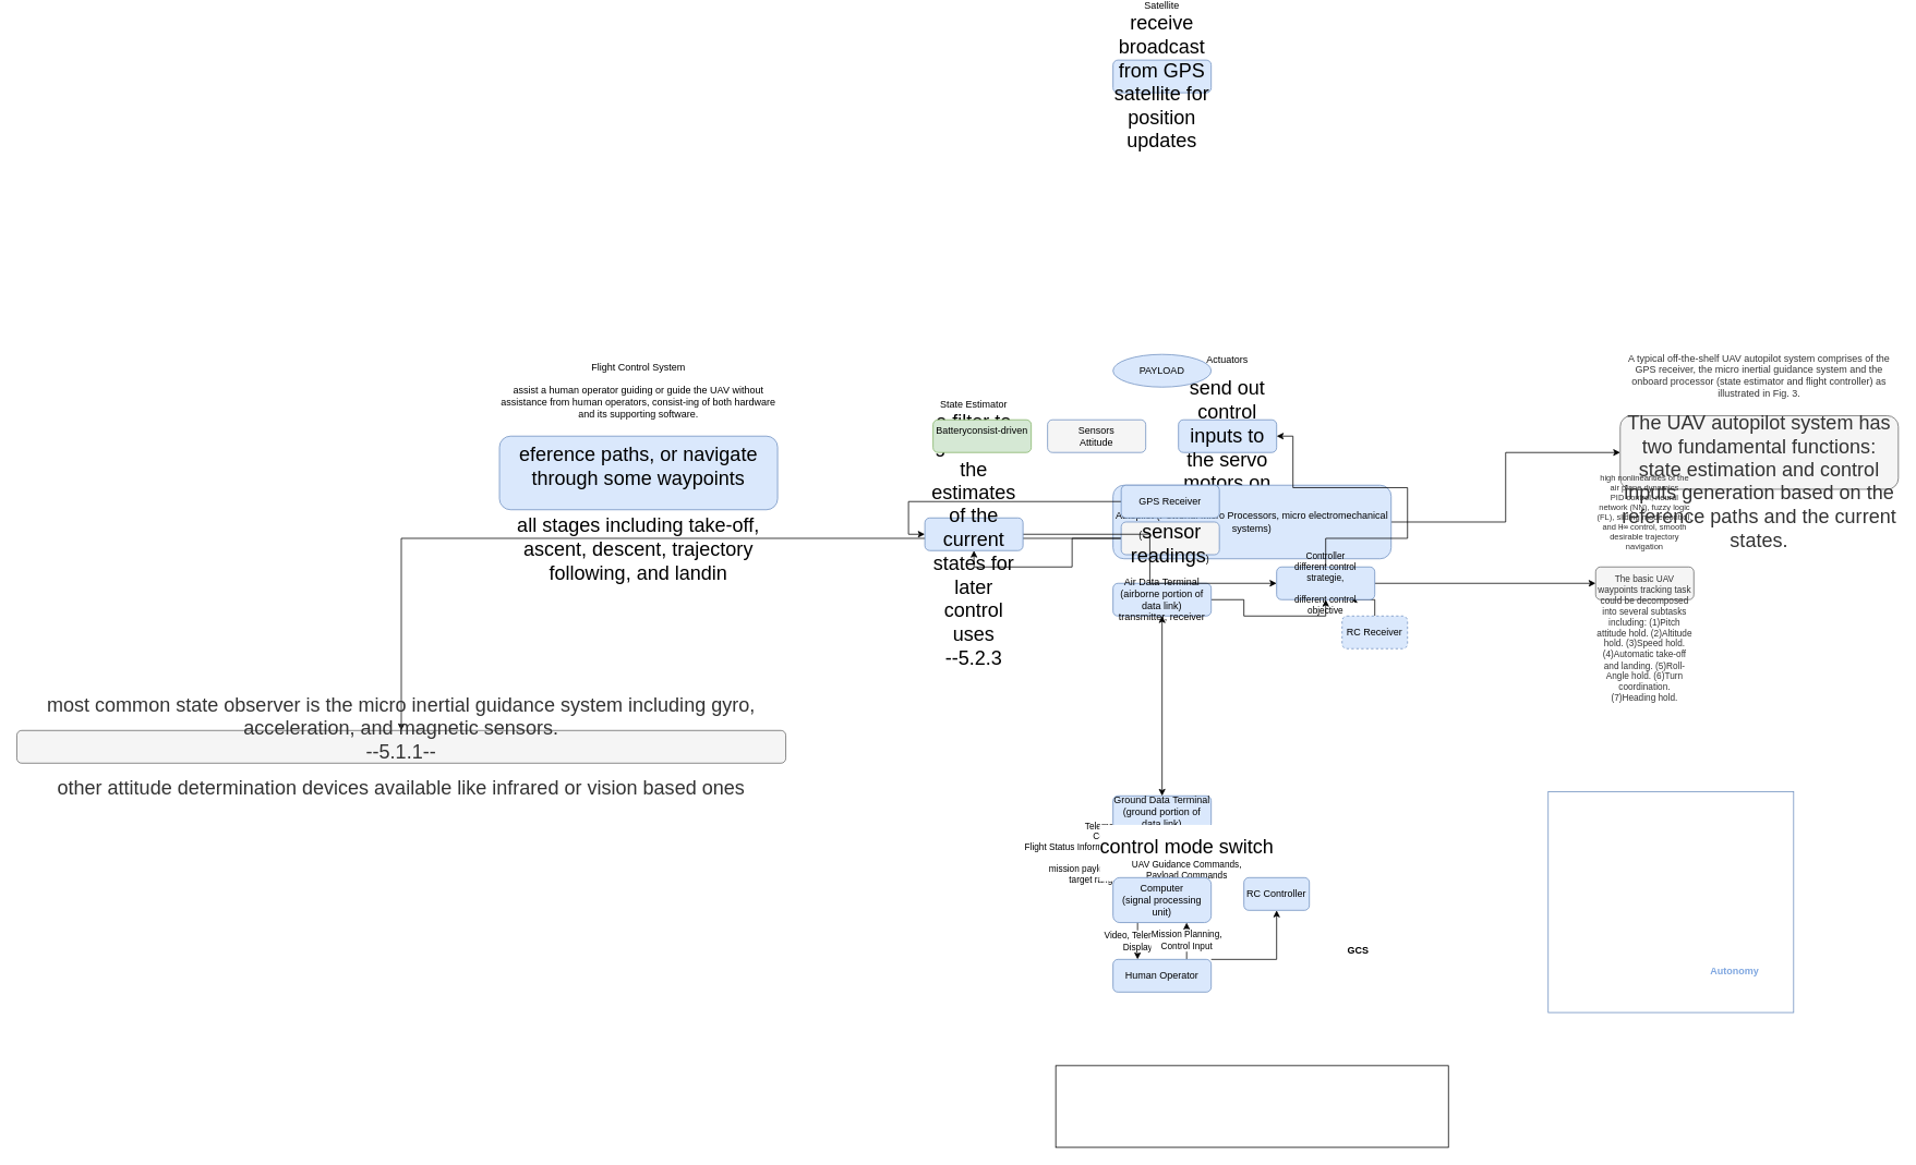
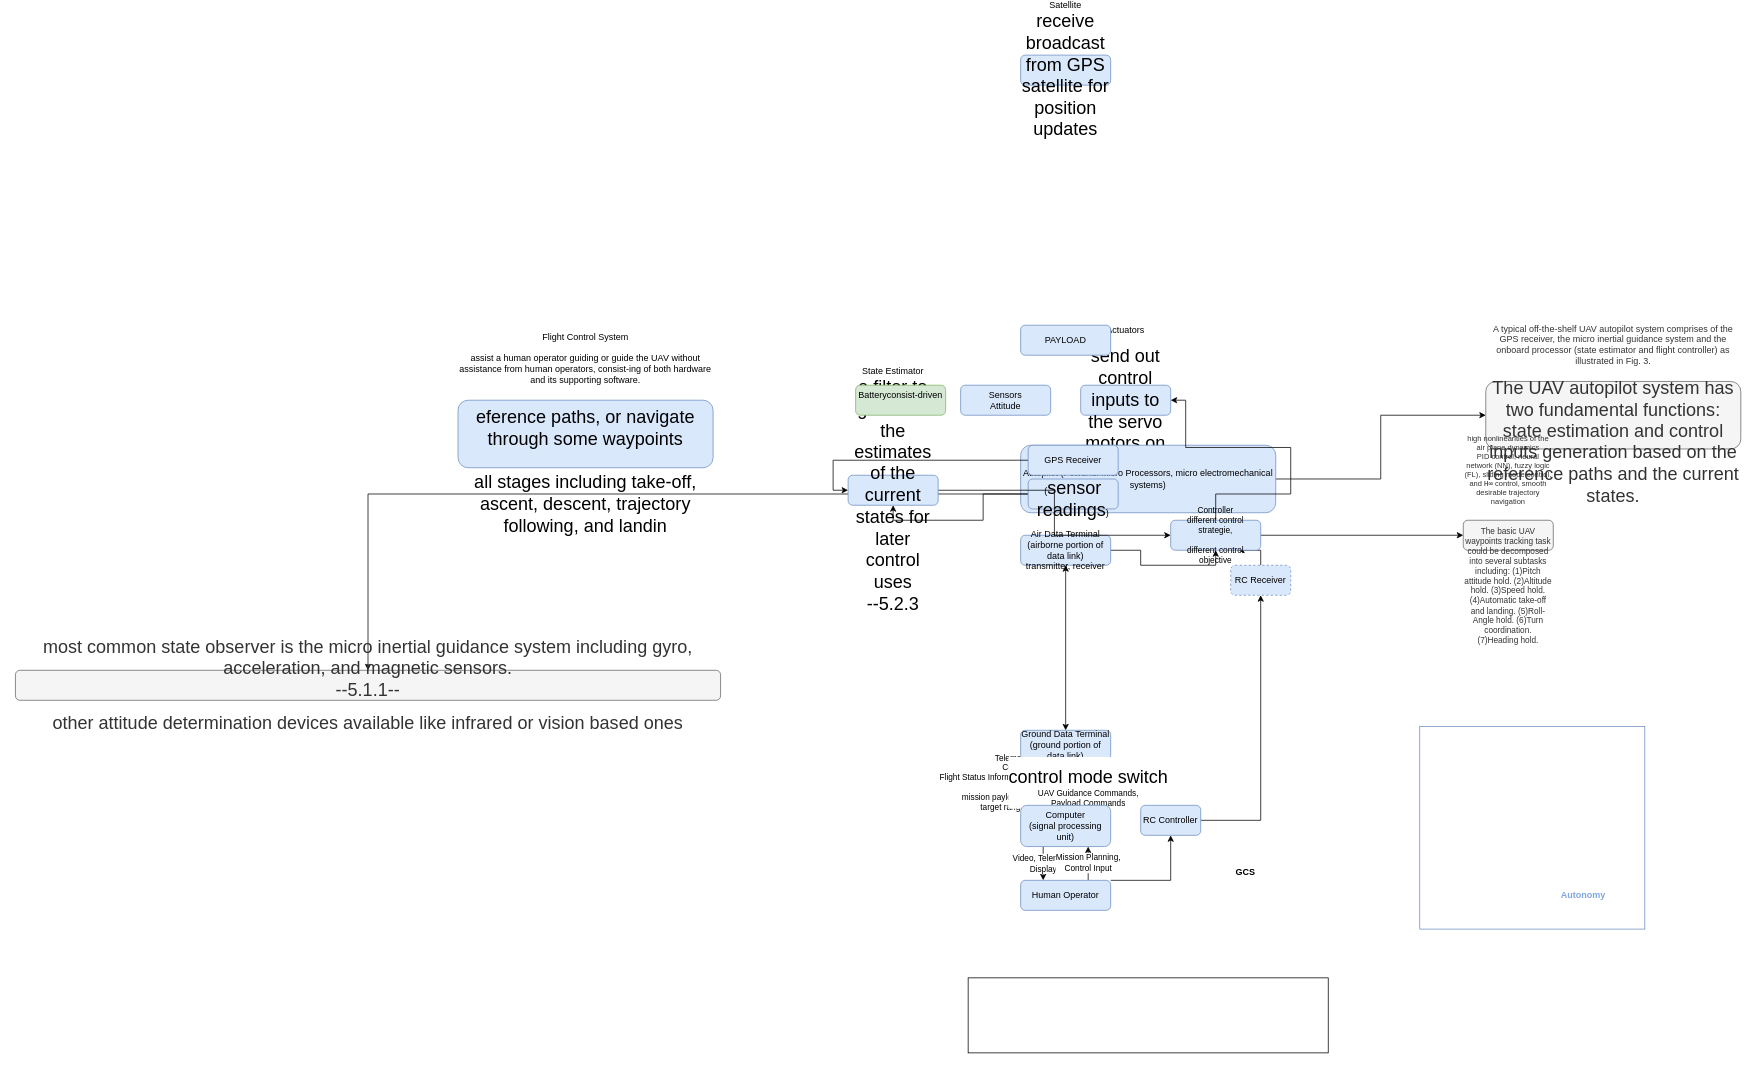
- <mxCell id="26" value="PAYLOAD" style="ellipse;whiteSpace=wrap;html=1;fillColor=#dae8fc;strokeColor=#6c8ebf;" parent="1" vertex="1"><mxGeometry x="1360" y="380" width="120" height="40" as="geometry" /></mxCell>
+ <mxCell id="26" value="PAYLOAD" style="rounded=1;whiteSpace=wrap;html=1;fillColor=#dae8fc;strokeColor=#6c8ebf;" parent="1" vertex="1"><mxGeometry x="1360" y="380" width="120" height="40" as="geometry" /></mxCell>
- <mxCell id="21" value="&lt;div&gt;Sensors&lt;/div&gt;Attitude" style="rounded=1;whiteSpace=wrap;html=1;fillColor=#f5f5f5;strokeColor=#6c8ebf;" parent="1" vertex="1"><mxGeometry x="1280" y="460" width="120" height="40" as="geometry" /></mxCell>
+ <mxCell id="21" value="&lt;div&gt;Sensors&lt;/div&gt;Attitude" style="rounded=1;whiteSpace=wrap;html=1;fillColor=#dae8fc;strokeColor=#6c8ebf;" parent="1" vertex="1"><mxGeometry x="1280" y="460" width="120" height="40" as="geometry" /></mxCell>
- <mxCell id="30" value="State Observer (&lt;span style=&quot;left: 136.087px ; top: 879.029px ; font-size: 24.048px ; font-family: sans-serif ; transform: scalex(0.764)&quot;&gt;sensor  readings&lt;/span&gt;)" style="rounded=1;whiteSpace=wrap;html=1;fillColor=#f5f5f5;strokeColor=#6c8ebf;" parent="1" vertex="1"><mxGeometry x="1370" y="585" width="120" height="40" as="geometry" /></mxCell>
+ <mxCell id="30" value="State Observer (&lt;span style=&quot;left: 136.087px ; top: 879.029px ; font-size: 24.048px ; font-family: sans-serif ; transform: scalex(0.764)&quot;&gt;sensor  readings&lt;/span&gt;)" style="rounded=1;whiteSpace=wrap;html=1;fillColor=#dae8fc;strokeColor=#6c8ebf;" parent="1" vertex="1"><mxGeometry x="1370" y="585" width="120" height="40" as="geometry" /></mxCell>
+ <mxCell id="14" value="" style="edgeStyle=orthogonalEdgeStyle;rounded=0;orthogonalLoop=1;jettySize=auto;html=1;startArrow=none;startFill=0;" parent="1" source="15" target="17" edge="1"><mxGeometry relative="1" as="geometry" /></mxCell>
- <mxCell id="5" value="&lt;b&gt;&lt;font color=&quot;#7EA6E0&quot;&gt;Autonomy&lt;/font&gt;&lt;/b&gt;" style="text;html=1;strokeColor=none;fillColor=none;align=center;verticalAlign=middle;whiteSpace=wrap;rounded=0;" parent="1" vertex="1"><mxGeometry x="2060" y="1105" width="120" height="60" as="geometry" /></mxCell>
+ <mxCell id="5" value="&lt;b&gt;&lt;font color=&quot;#7EA6E0&quot;&gt;Autonomy&lt;/font&gt;&lt;/b&gt;" style="text;html=1;strokeColor=none;fillColor=none;align=center;verticalAlign=middle;whiteSpace=wrap;rounded=0;" parent="1" vertex="1"><mxGeometry x="2050" y="1110" width="120" height="60" as="geometry" /></mxCell>
